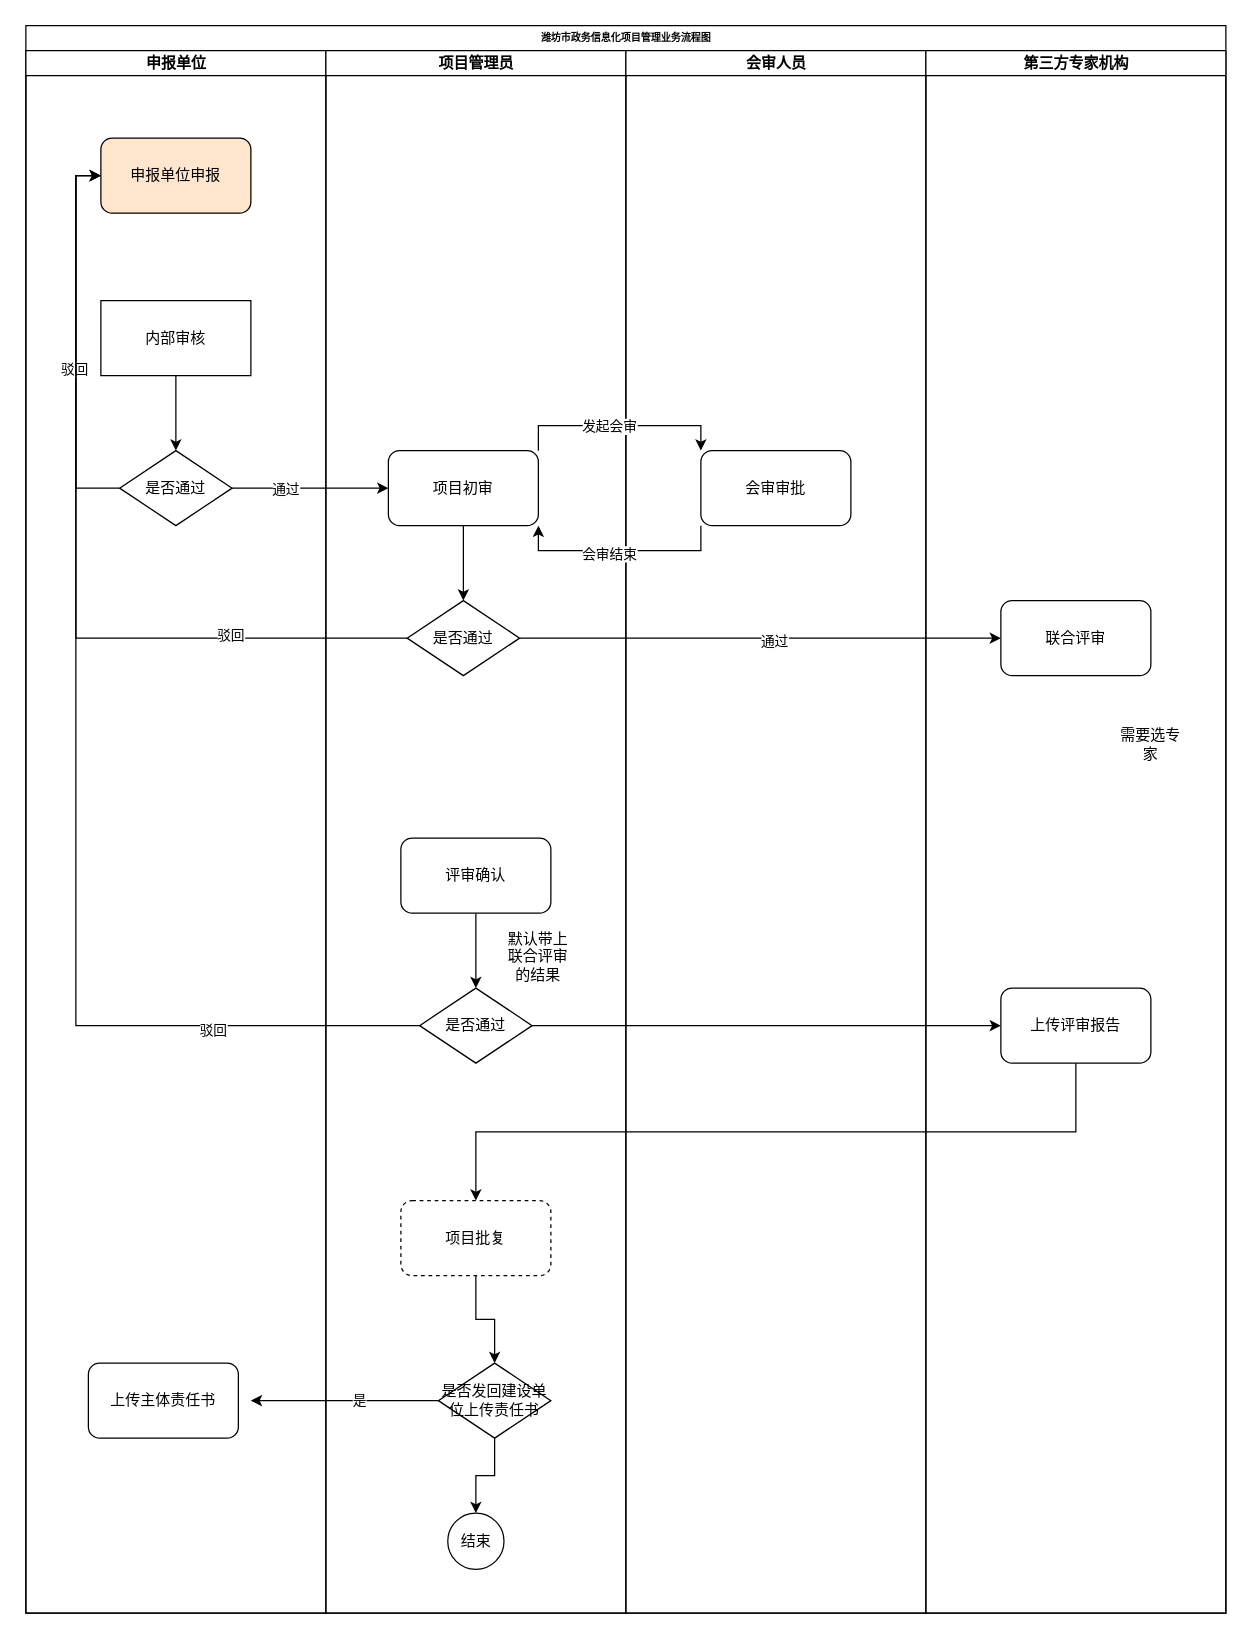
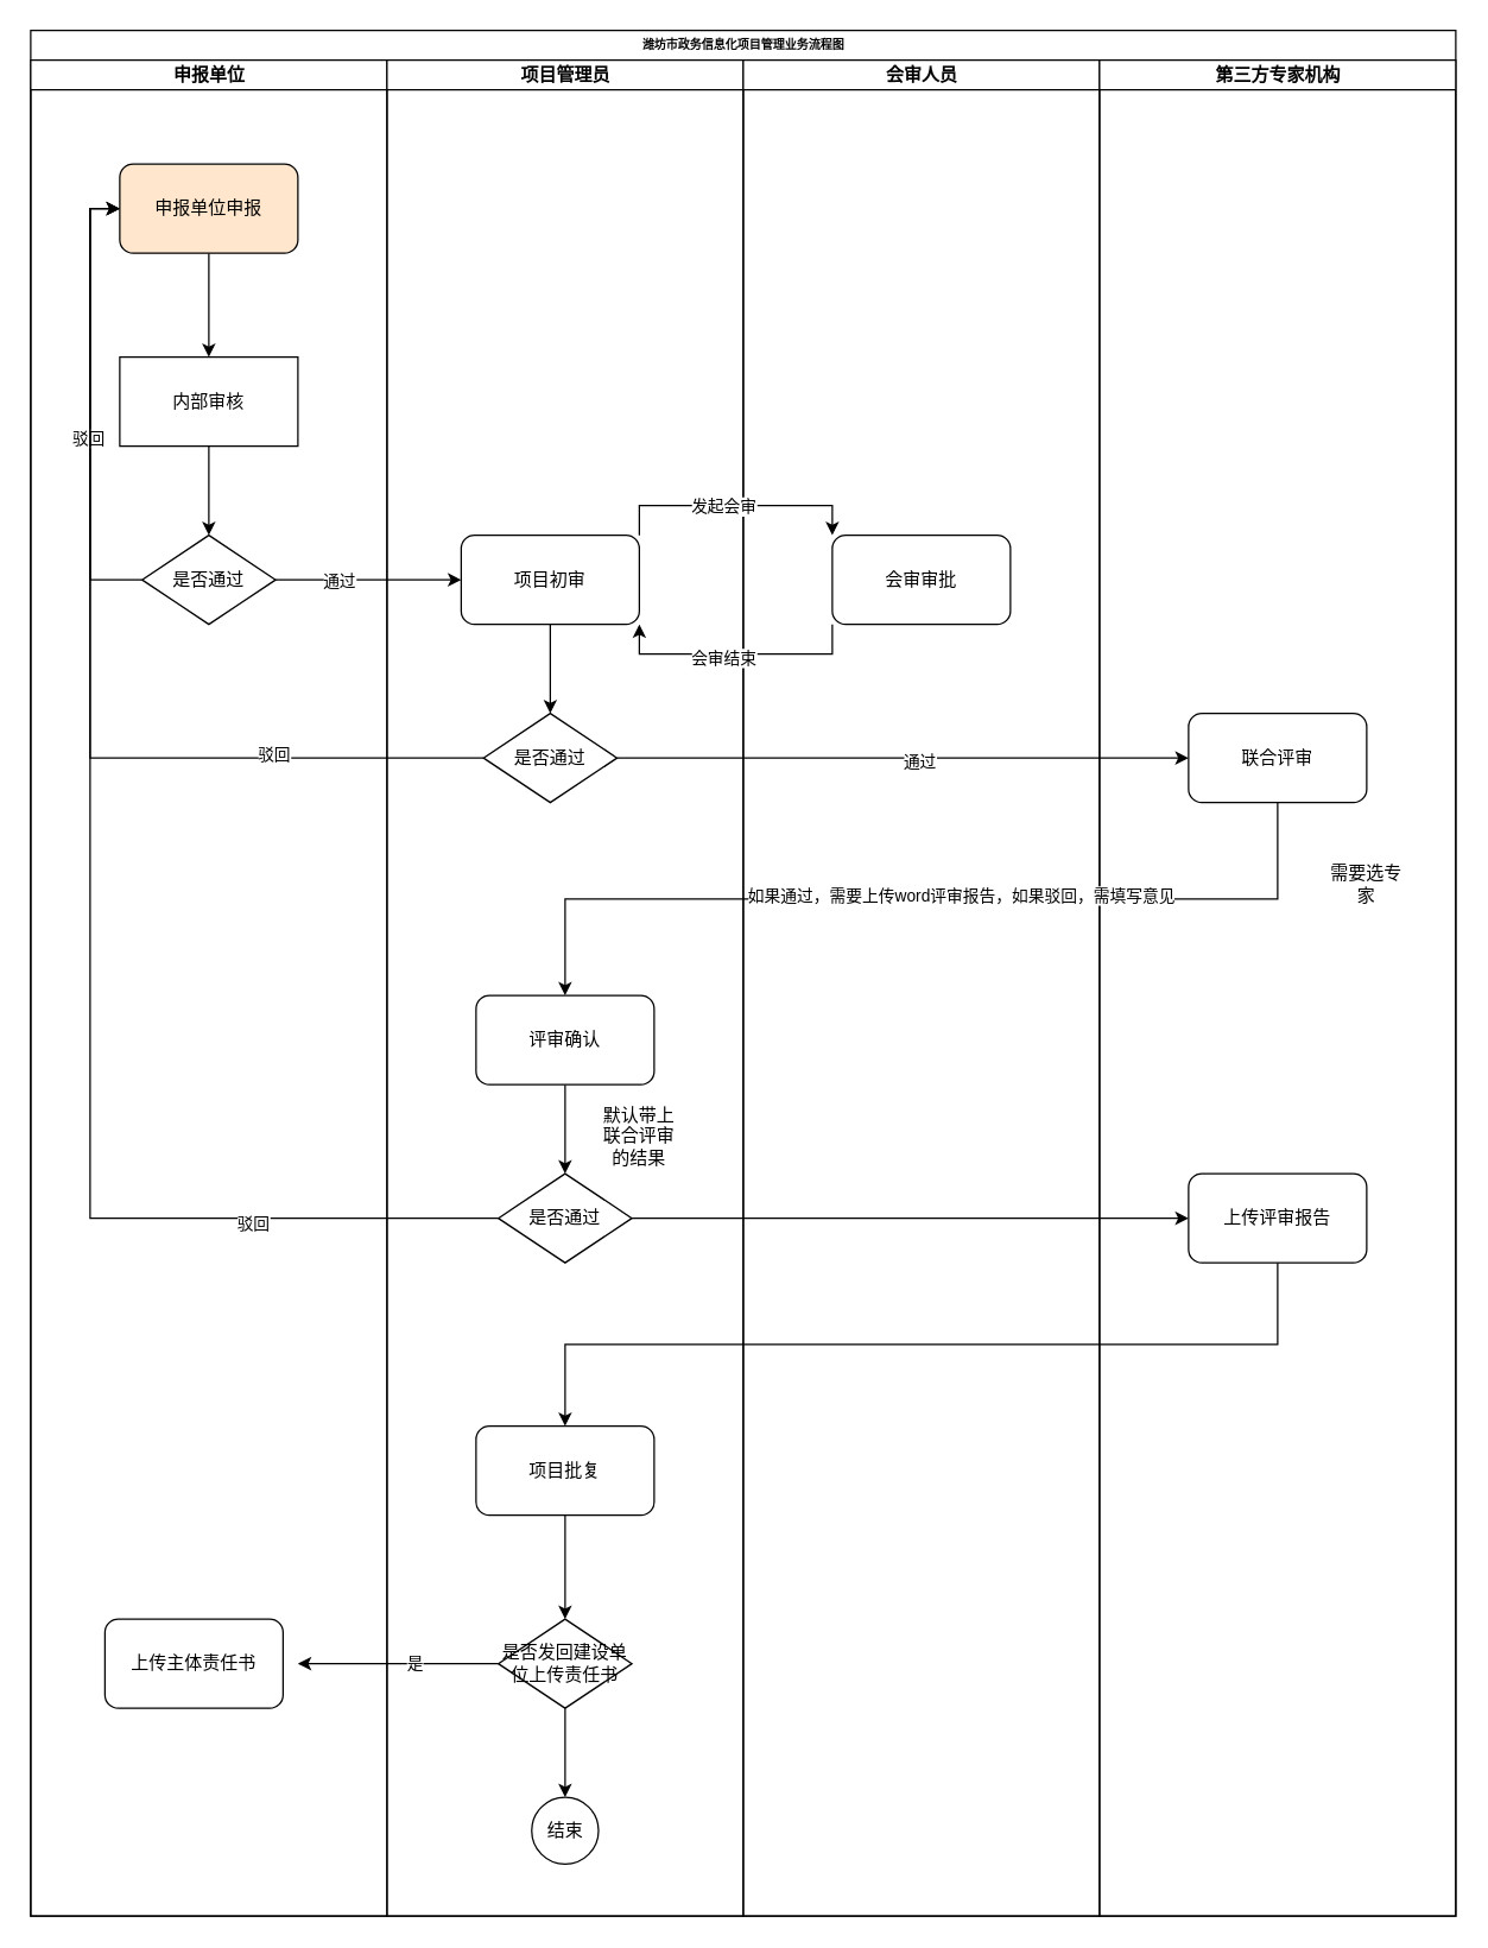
+ <mxCell id="4" value="" style="edgeStyle=orthogonalEdgeStyle;rounded=0;orthogonalLoop=1;jettySize=auto;html=1;" edge="1" parent="3" source="5" target="7"><mxGeometry relative="1" as="geometry" /></mxCell>
+ <mxCell id="43" style="edgeStyle=orthogonalEdgeStyle;rounded=0;orthogonalLoop=1;jettySize=auto;html=1;exitX=0.5;exitY=1;exitDx=0;exitDy=0;" edge="1" parent="2" source="36" target="17"><mxGeometry relative="1" as="geometry" /></mxCell>
+ <mxCell id="44" value="如果通过，需要上传word评审报告，如果驳回，需填写意见" style="edgeLabel;html=1;align=center;verticalAlign=middle;resizable=0;points=[];" vertex="1" connectable="0" parent="43"><mxGeometry x="-0.084" y="-3" relative="1" as="geometry"><mxPoint as="offset" /></mxGeometry></mxCell>
- <mxCell id="21" value="项目批复" style="rounded=1;whiteSpace=wrap;html=1;dashed=1;" vertex="1" parent="12"><mxGeometry x="60" y="920" width="120" height="60" as="geometry" /></mxCell>
+ <mxCell id="21" value="项目批复" style="rounded=1;whiteSpace=wrap;html=1;" vertex="1" parent="12"><mxGeometry x="60" y="920" width="120" height="60" as="geometry" /></mxCell>
- <mxCell id="25" value="是否发回建设单位上传责任书" style="rhombus;whiteSpace=wrap;html=1;" vertex="1" parent="12"><mxGeometry x="90" y="1050" width="90" height="60" as="geometry" /></mxCell>
+ <mxCell id="25" value="是否发回建设单位上传责任书" style="rhombus;whiteSpace=wrap;html=1;" vertex="1" parent="12"><mxGeometry x="75" y="1050" width="90" height="60" as="geometry" /></mxCell>
